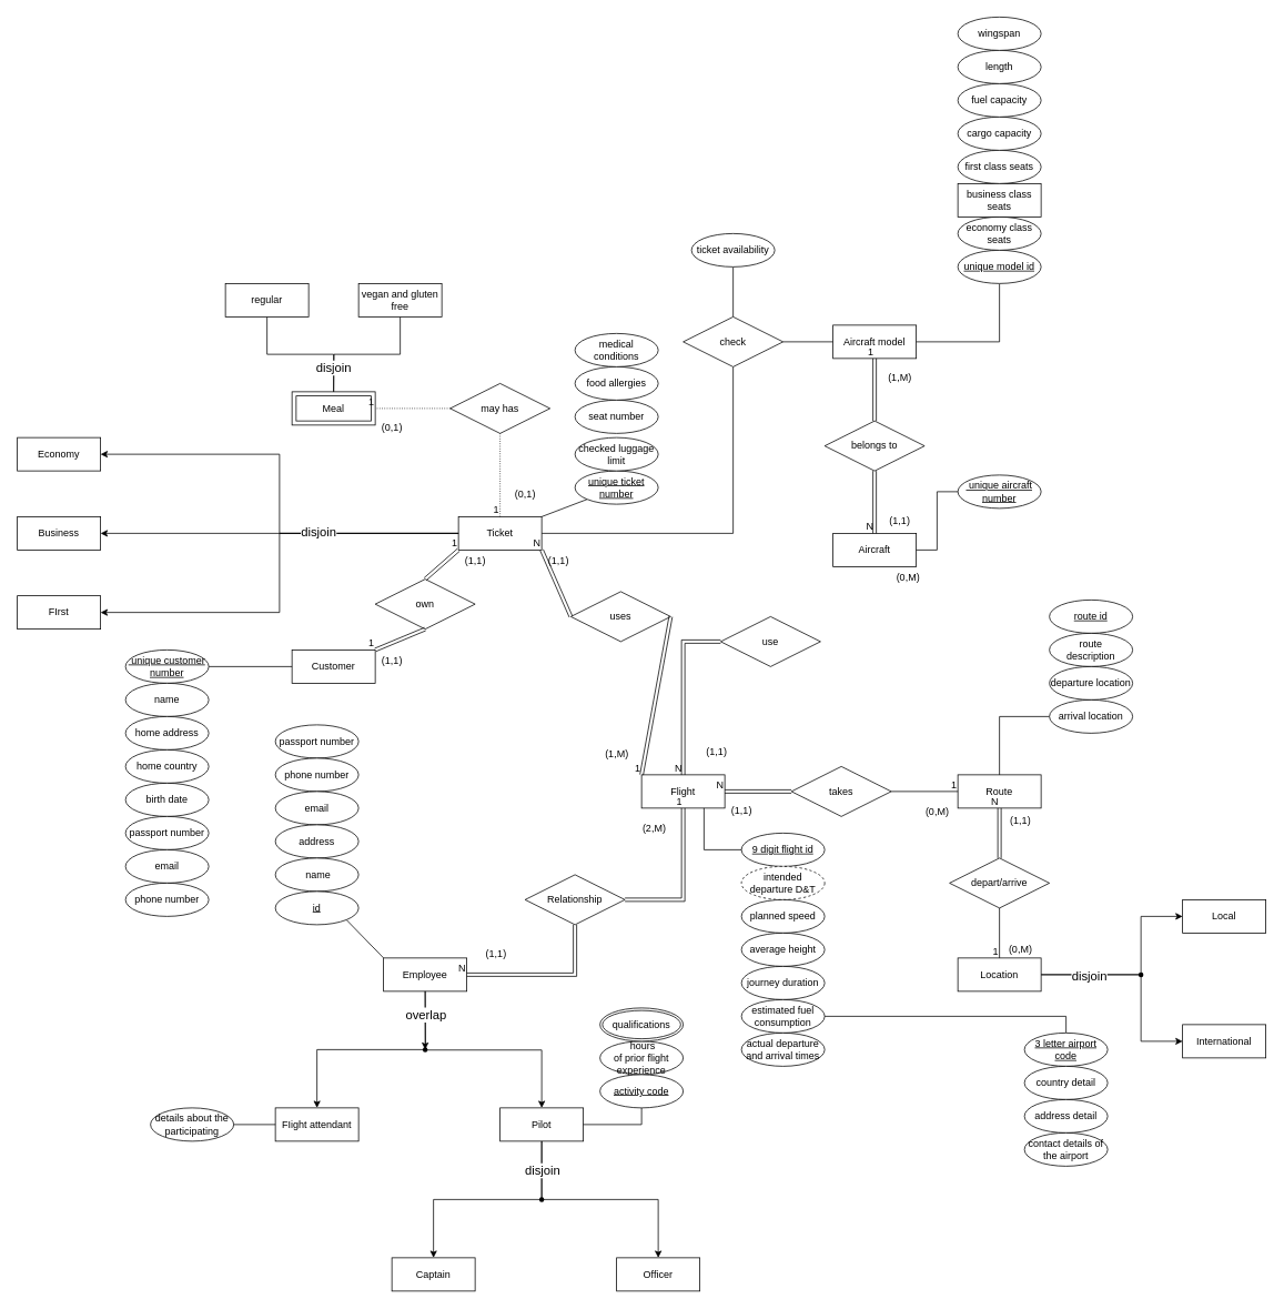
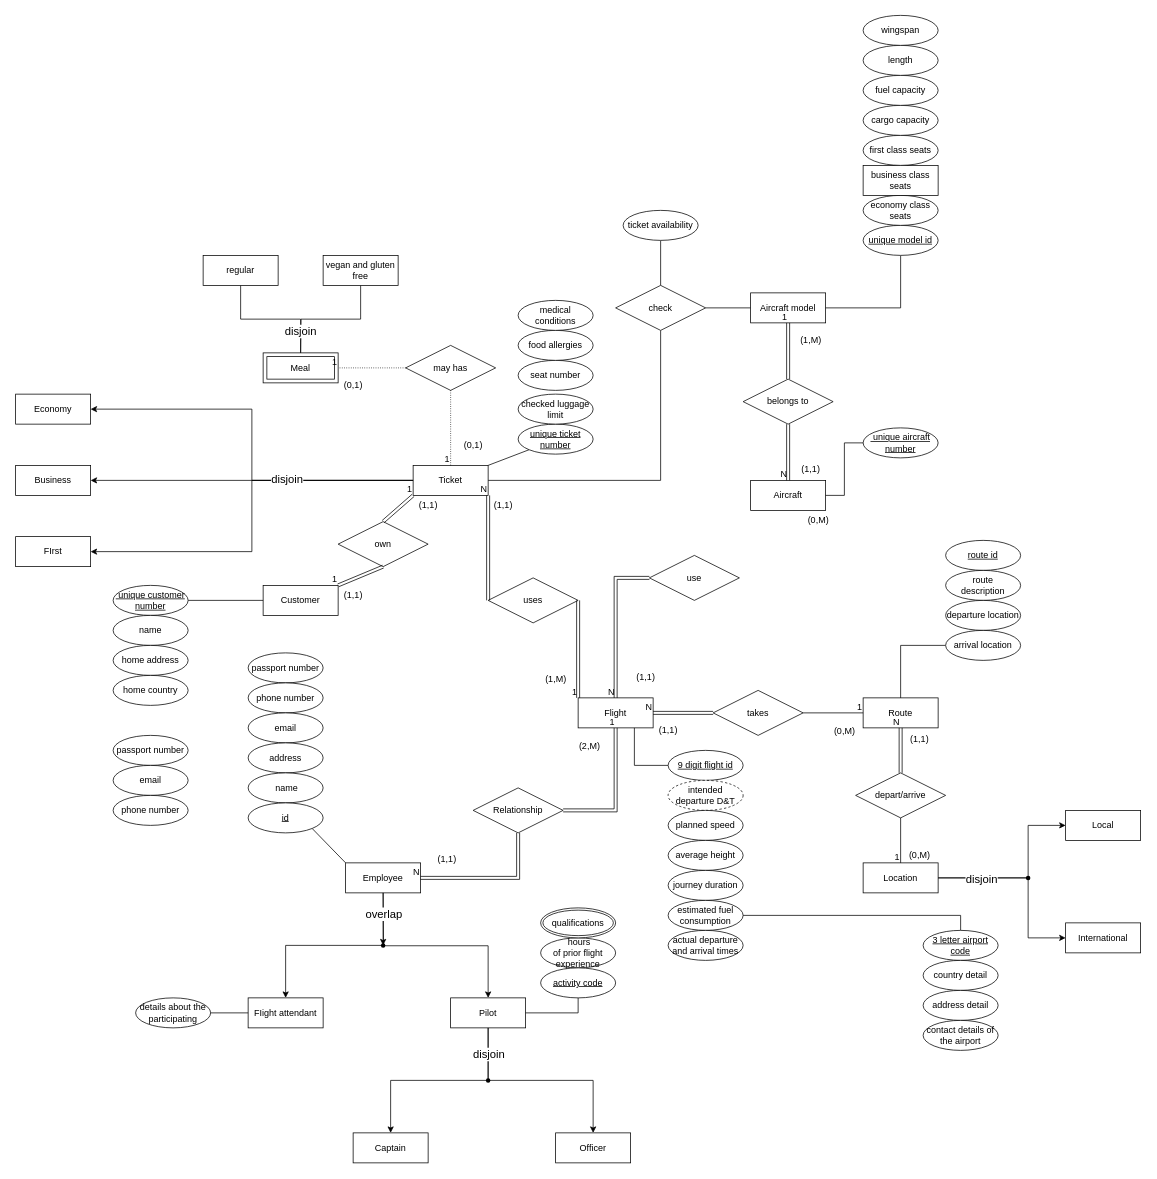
- <mxCell id="136" value="uses" style="shape=rhombus;perimeter=rhombusPerimeter;whiteSpace=wrap;html=1;align=center;" vertex="1" parent="1"><mxGeometry x="685" y="710" width="120" height="60" as="geometry" /></mxCell>
+ <mxCell id="136" value="uses" style="shape=rhombus;perimeter=rhombusPerimeter;whiteSpace=wrap;html=1;align=center;" vertex="1" parent="1"><mxGeometry x="650" y="770" width="120" height="60" as="geometry" /></mxCell>
- <mxCell id="77" value="birth date" style="ellipse;whiteSpace=wrap;html=1;align=center;" vertex="1" parent="1"><mxGeometry x="150" y="940" width="100" height="40" as="geometry" /></mxCell>
